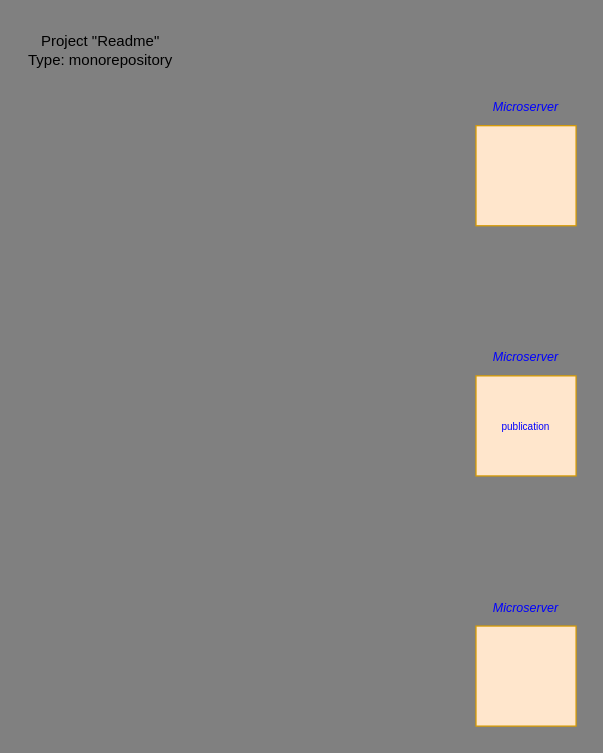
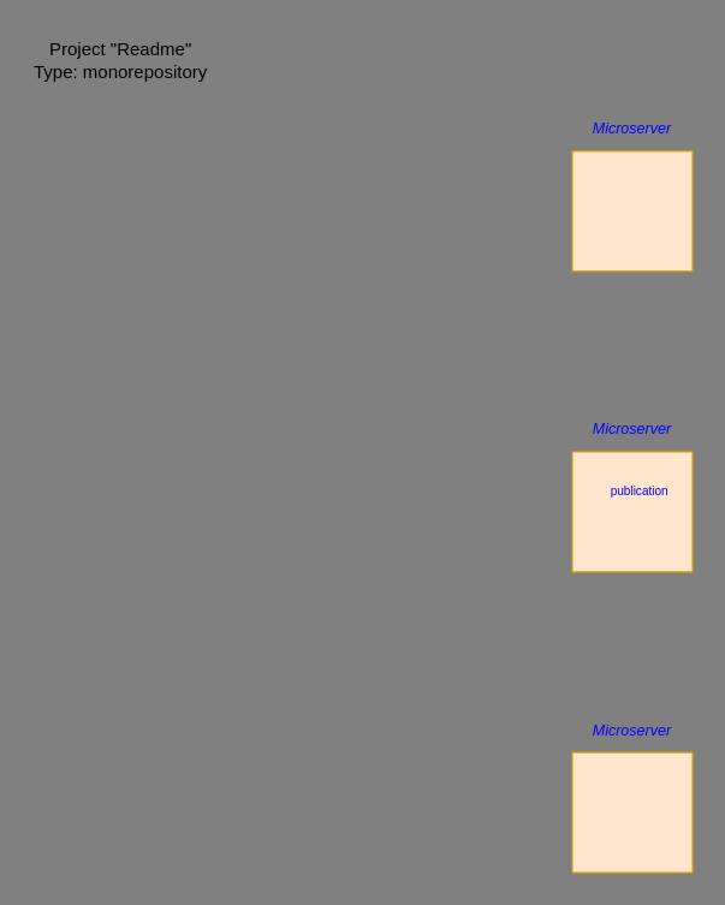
- <mxCell id="6" value="&lt;font color=&quot;#0000ff&quot;&gt;&lt;span style=&quot;font-size: 8px;&quot;&gt;publication&lt;/span&gt;&lt;/font&gt;" style="text;html=1;align=center;verticalAlign=middle;whiteSpace=wrap;rounded=0;" vertex="1" parent="1"><mxGeometry x="390" y="325" width="60" height="30" as="geometry" /></mxCell>
+ <mxCell id="6" value="&lt;font color=&quot;#0000ff&quot;&gt;&lt;span style=&quot;font-size: 8px;&quot;&gt;publication&lt;/span&gt;&lt;/font&gt;" style="text;html=1;align=center;verticalAlign=middle;whiteSpace=wrap;rounded=0;" vertex="1" parent="1"><mxGeometry x="395" y="310" width="60" height="30" as="geometry" /></mxCell>
